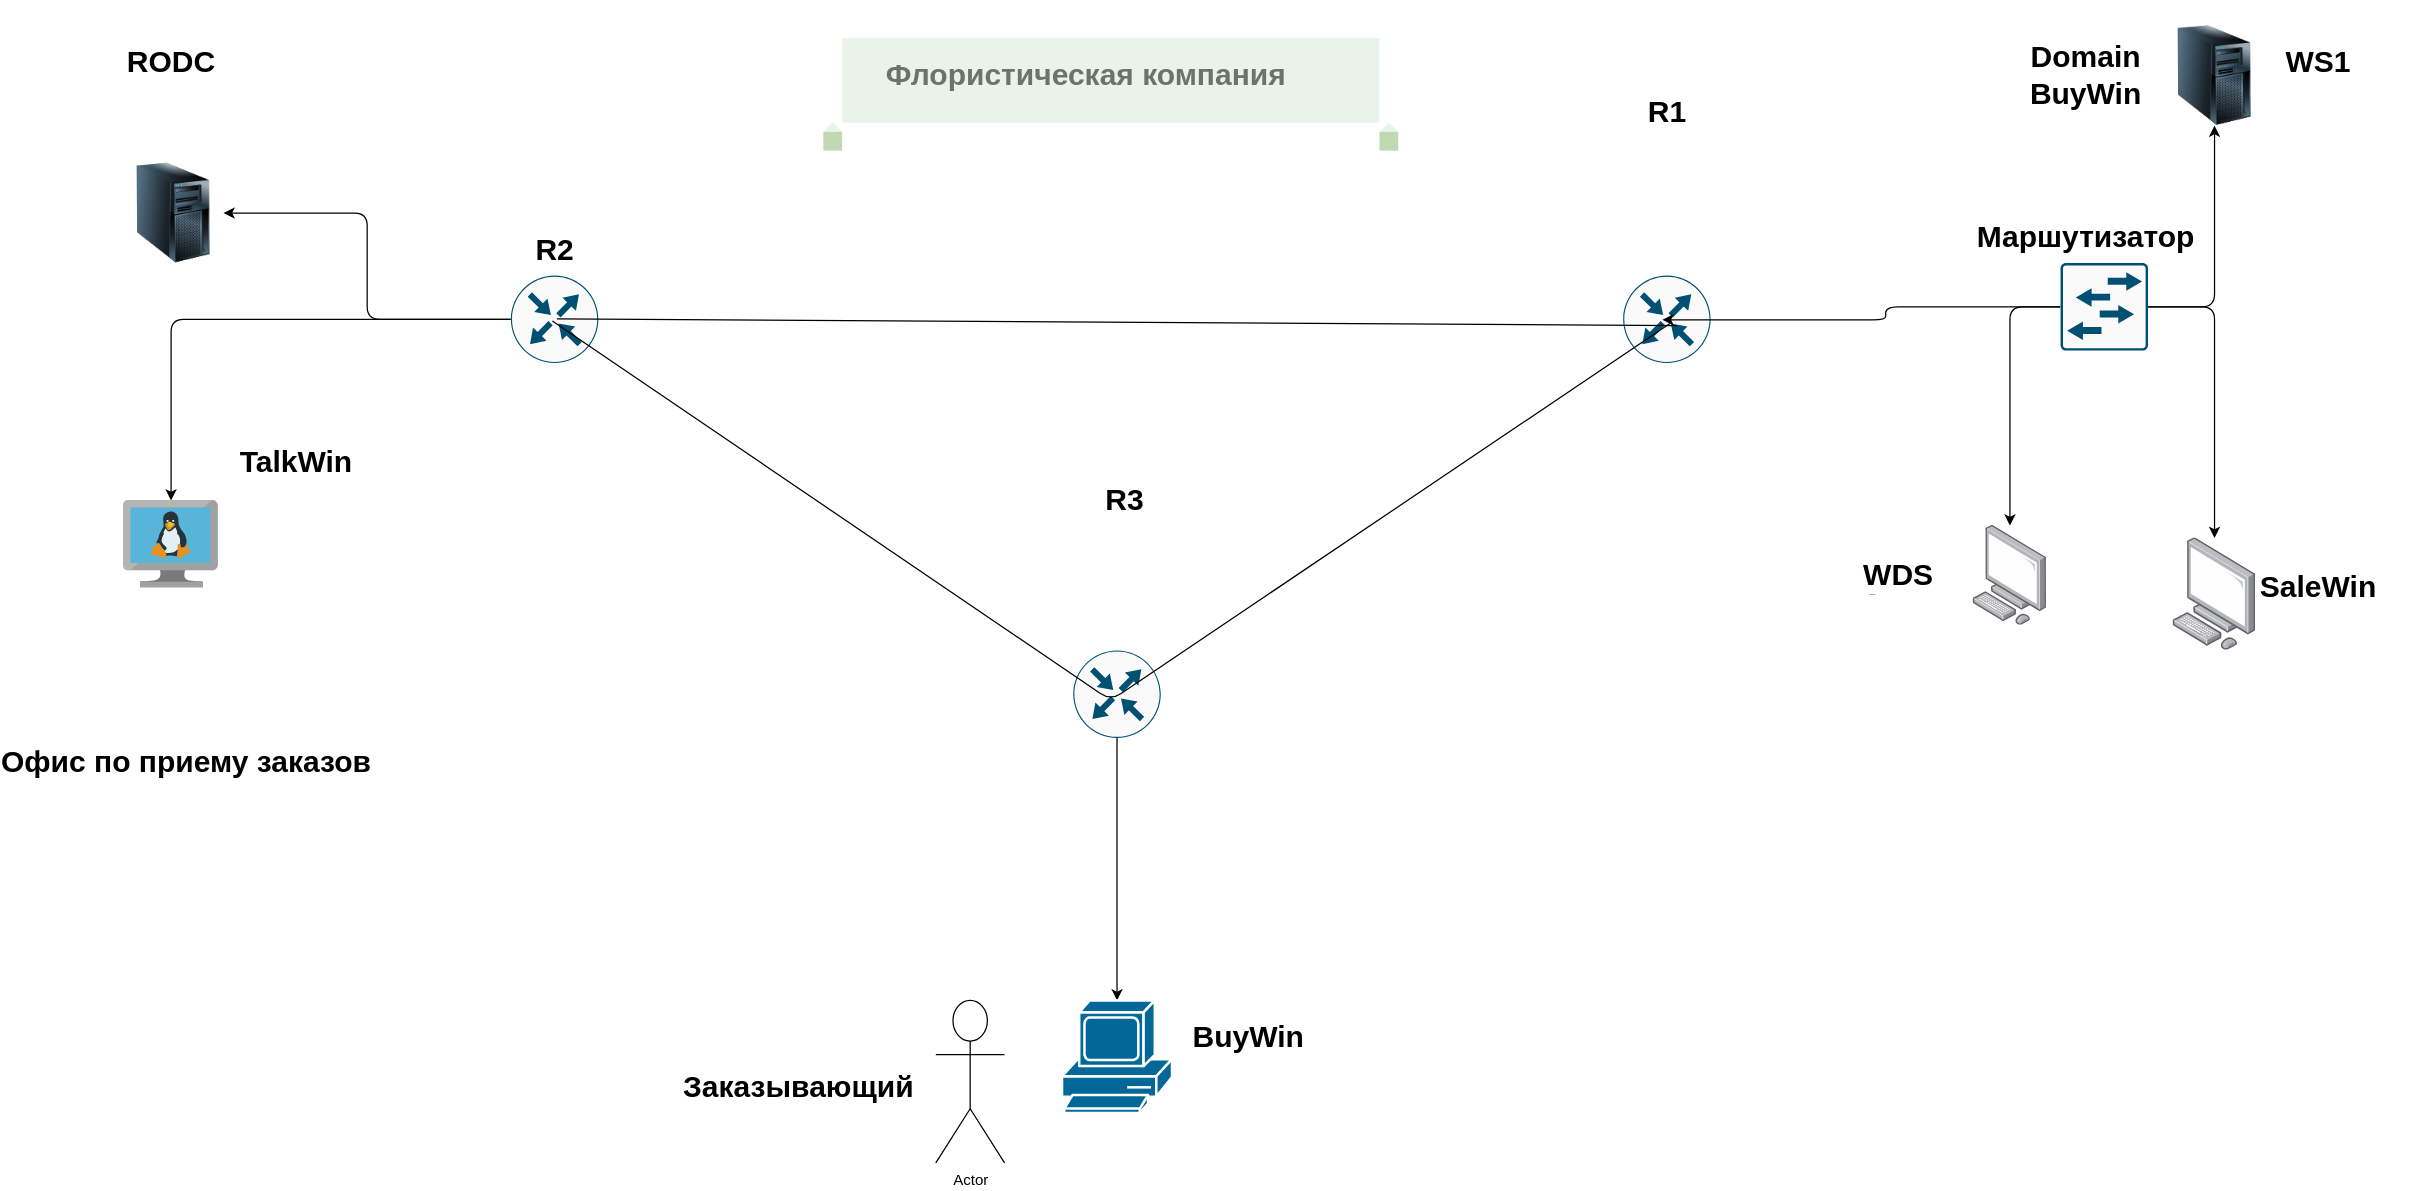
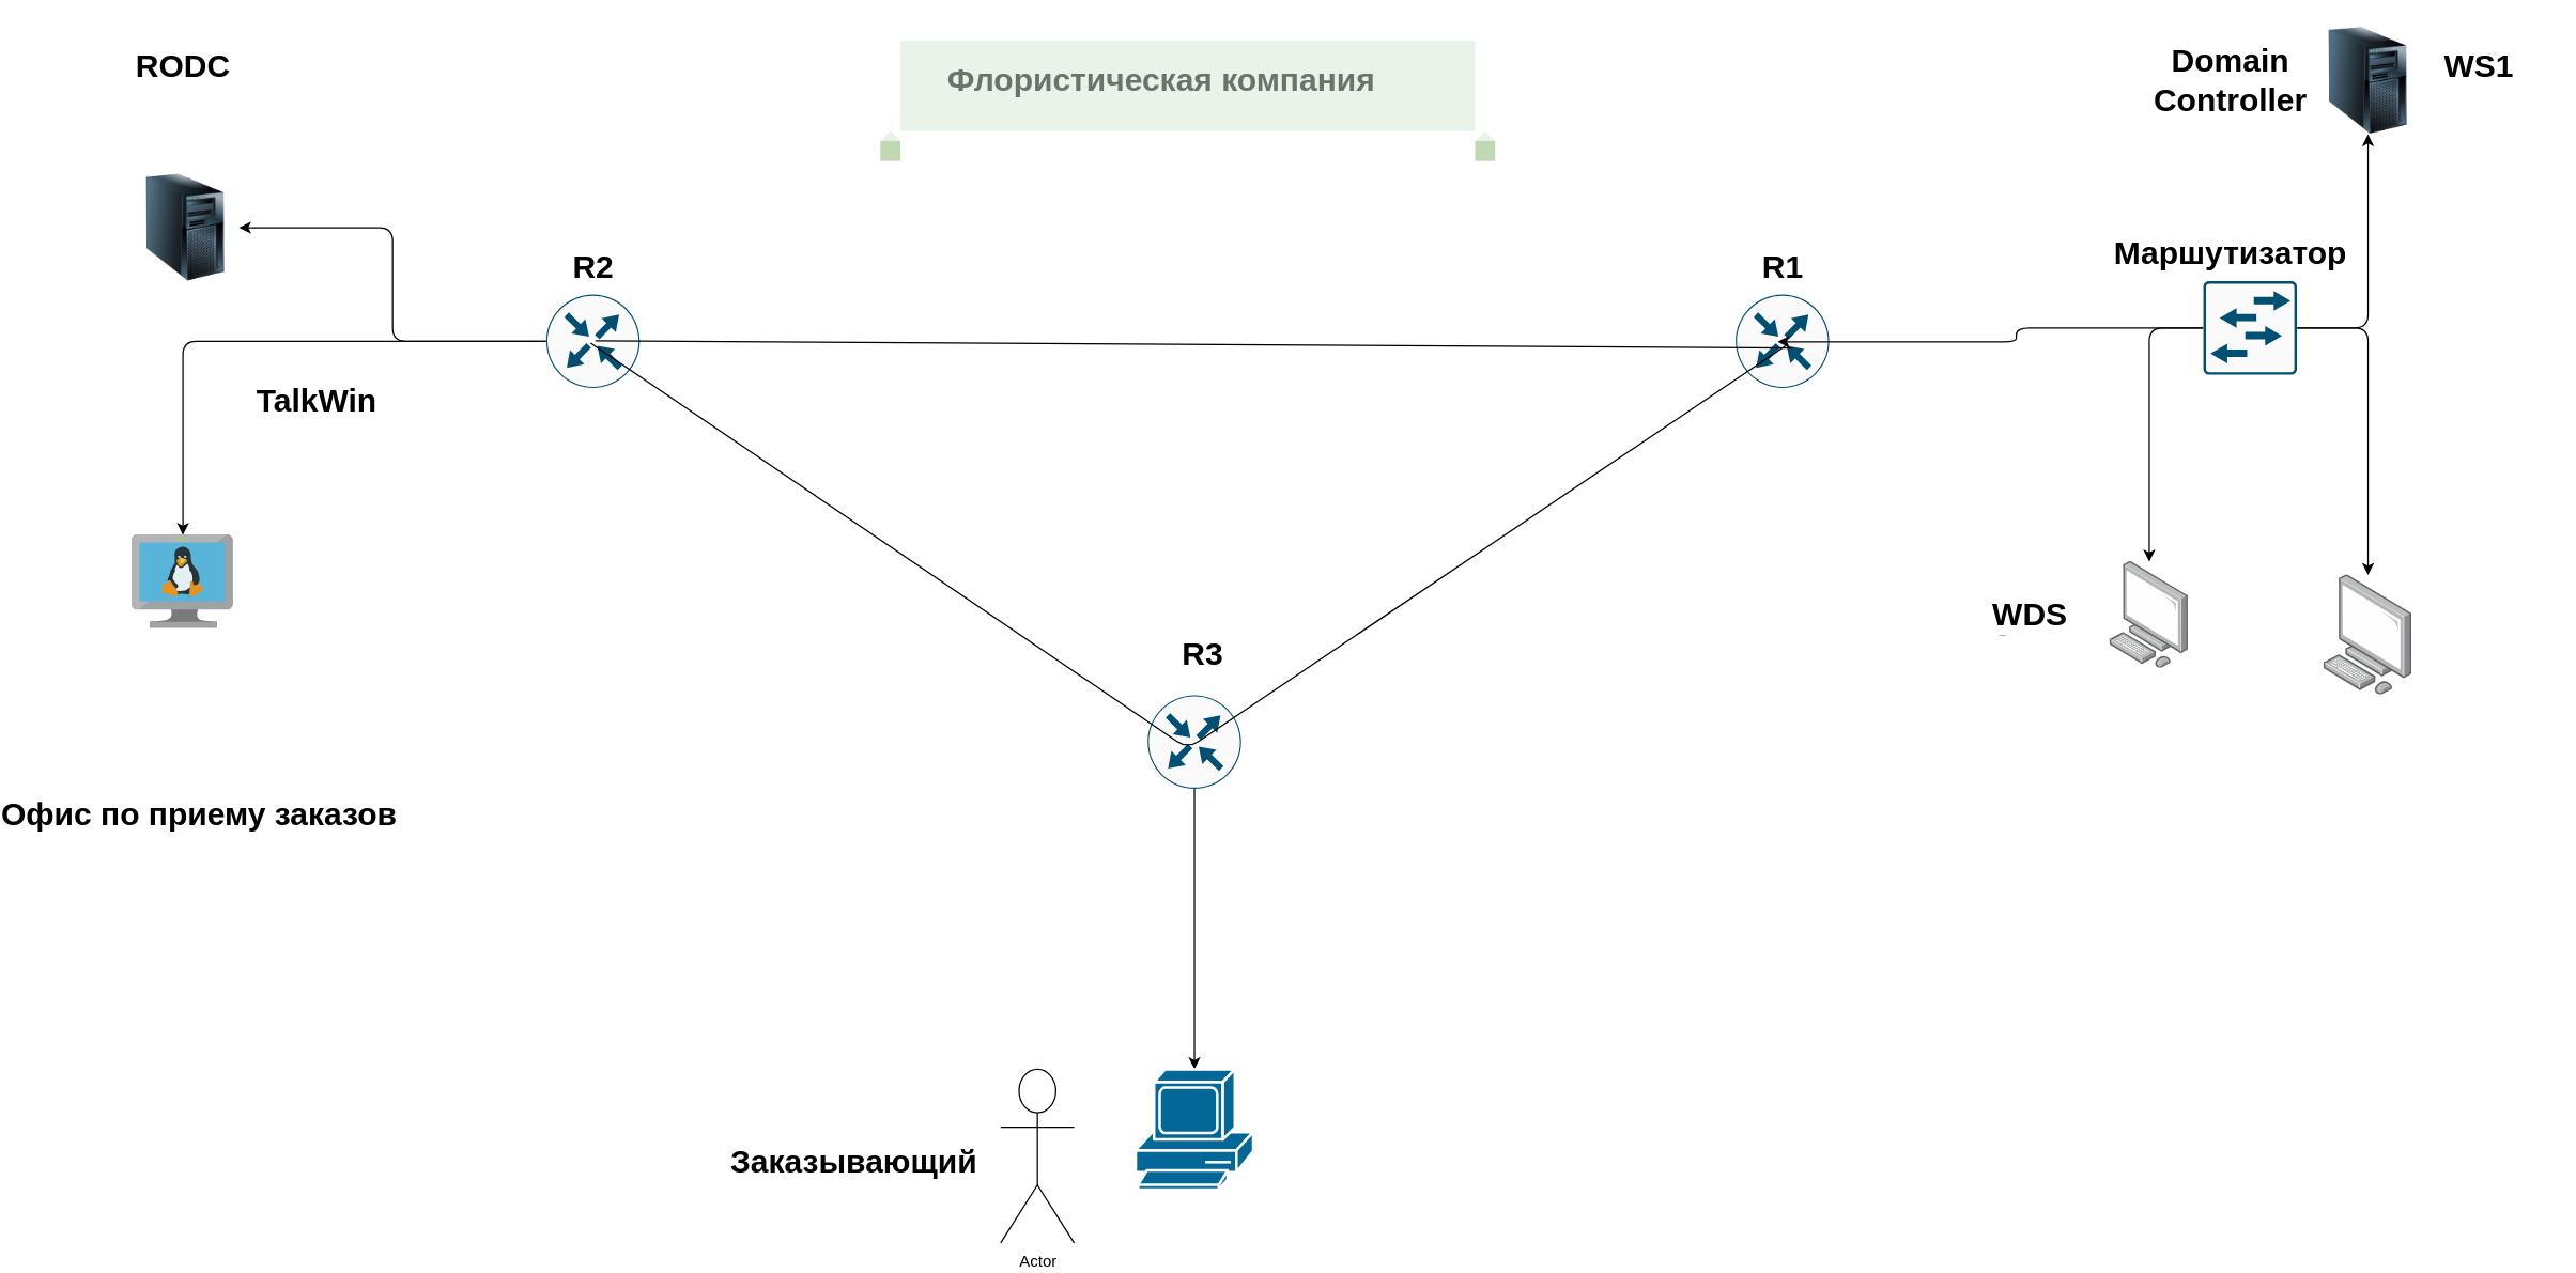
- <mxCell id="28" value="Domain&lt;br&gt;BuyWin" style="text;strokeColor=none;fillColor=none;html=1;fontSize=24;fontStyle=1;verticalAlign=middle;align=center;rounded=0;sketch=0;" vertex="1" parent="1"><mxGeometry x="1552" y="40" width="100" height="40" as="geometry" /></mxCell>
+ <mxCell id="28" value="Domain&lt;br&gt;Controller" style="text;strokeColor=none;fillColor=none;html=1;fontSize=24;fontStyle=1;verticalAlign=middle;align=center;rounded=0;sketch=0;" vertex="1" parent="1"><mxGeometry x="1552" y="40" width="100" height="40" as="geometry" /></mxCell>
- <mxCell id="30" value="R1" style="text;strokeColor=none;fillColor=none;html=1;fontSize=24;fontStyle=1;verticalAlign=middle;align=center;rounded=0;sketch=0;" vertex="1" parent="1"><mxGeometry x="1217" y="70" width="100" height="40" as="geometry" /></mxCell>
+ <mxCell id="30" value="R1" style="text;strokeColor=none;fillColor=none;html=1;fontSize=24;fontStyle=1;verticalAlign=middle;align=center;rounded=0;sketch=0;" vertex="1" parent="1"><mxGeometry x="1217" y="180" width="100" height="40" as="geometry" /></mxCell>
- <mxCell id="35" value="TalkWin" style="text;strokeColor=none;fillColor=none;html=1;fontSize=24;fontStyle=1;verticalAlign=middle;align=center;rounded=0;sketch=0;" vertex="1" parent="1"><mxGeometry x="120.04" y="350" width="100" height="40" as="geometry" /></mxCell>
+ <mxCell id="35" value="TalkWin" style="text;strokeColor=none;fillColor=none;html=1;fontSize=24;fontStyle=1;verticalAlign=middle;align=center;rounded=0;sketch=0;" vertex="1" parent="1"><mxGeometry x="120.04" y="280" width="100" height="40" as="geometry" /></mxCell>
- <mxCell id="32" value="R3" style="text;strokeColor=none;fillColor=none;html=1;fontSize=24;fontStyle=1;verticalAlign=middle;align=center;rounded=0;sketch=0;" vertex="1" parent="1"><mxGeometry x="783" y="380" width="100" height="40" as="geometry" /></mxCell>
+ <mxCell id="32" value="R3" style="text;strokeColor=none;fillColor=none;html=1;fontSize=24;fontStyle=1;verticalAlign=middle;align=center;rounded=0;sketch=0;" vertex="1" parent="1"><mxGeometry x="783" y="470" width="100" height="40" as="geometry" /></mxCell>
- <mxCell id="36" value="SaleWin" style="text;strokeColor=none;fillColor=none;html=1;fontSize=24;fontStyle=1;verticalAlign=middle;align=center;rounded=0;sketch=0;" vertex="1" parent="1"><mxGeometry x="1738.41" y="450" width="100" height="40" as="geometry" /></mxCell>
- <mxCell id="34" value="BuyWin" style="text;strokeColor=none;fillColor=none;html=1;fontSize=24;fontStyle=1;verticalAlign=middle;align=center;rounded=0;sketch=0;" vertex="1" parent="1"><mxGeometry x="882" y="810" width="100" height="40" as="geometry" /></mxCell>
